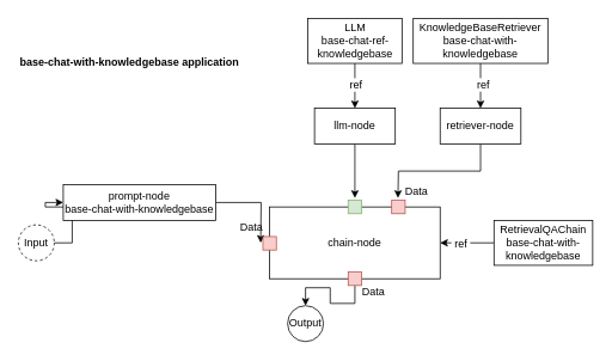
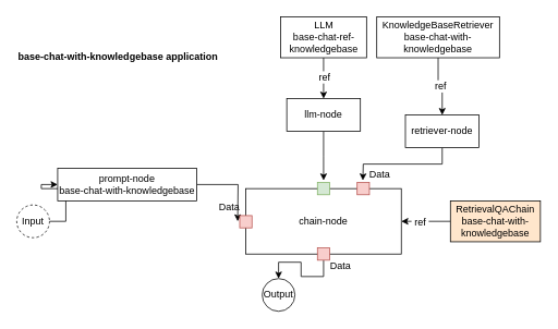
- <mxCell id="8" value="retriever-node" style="rounded=0;whiteSpace=wrap;html=1;" parent="1" vertex="1"><mxGeometry x="490" y="120" width="90" height="40" as="geometry" /></mxCell>
+ <mxCell id="8" value="retriever-node" style="rounded=0;whiteSpace=wrap;html=1;" parent="1" vertex="1"><mxGeometry x="495" y="140" width="90" height="40" as="geometry" /></mxCell>
- <mxCell id="18" value="RetrievalQAChain&lt;br&gt;base-chat-with-knowledgebase" style="rounded=0;whiteSpace=wrap;html=1;" parent="1" vertex="1"><mxGeometry x="550" y="245" width="110" height="50" as="geometry" /></mxCell>
+ <mxCell id="18" value="RetrievalQAChain&lt;br&gt;base-chat-with-knowledgebase" style="rounded=0;whiteSpace=wrap;html=1;fillColor=#ffe6cc;" parent="1" vertex="1"><mxGeometry x="550" y="245" width="110" height="50" as="geometry" /></mxCell>
